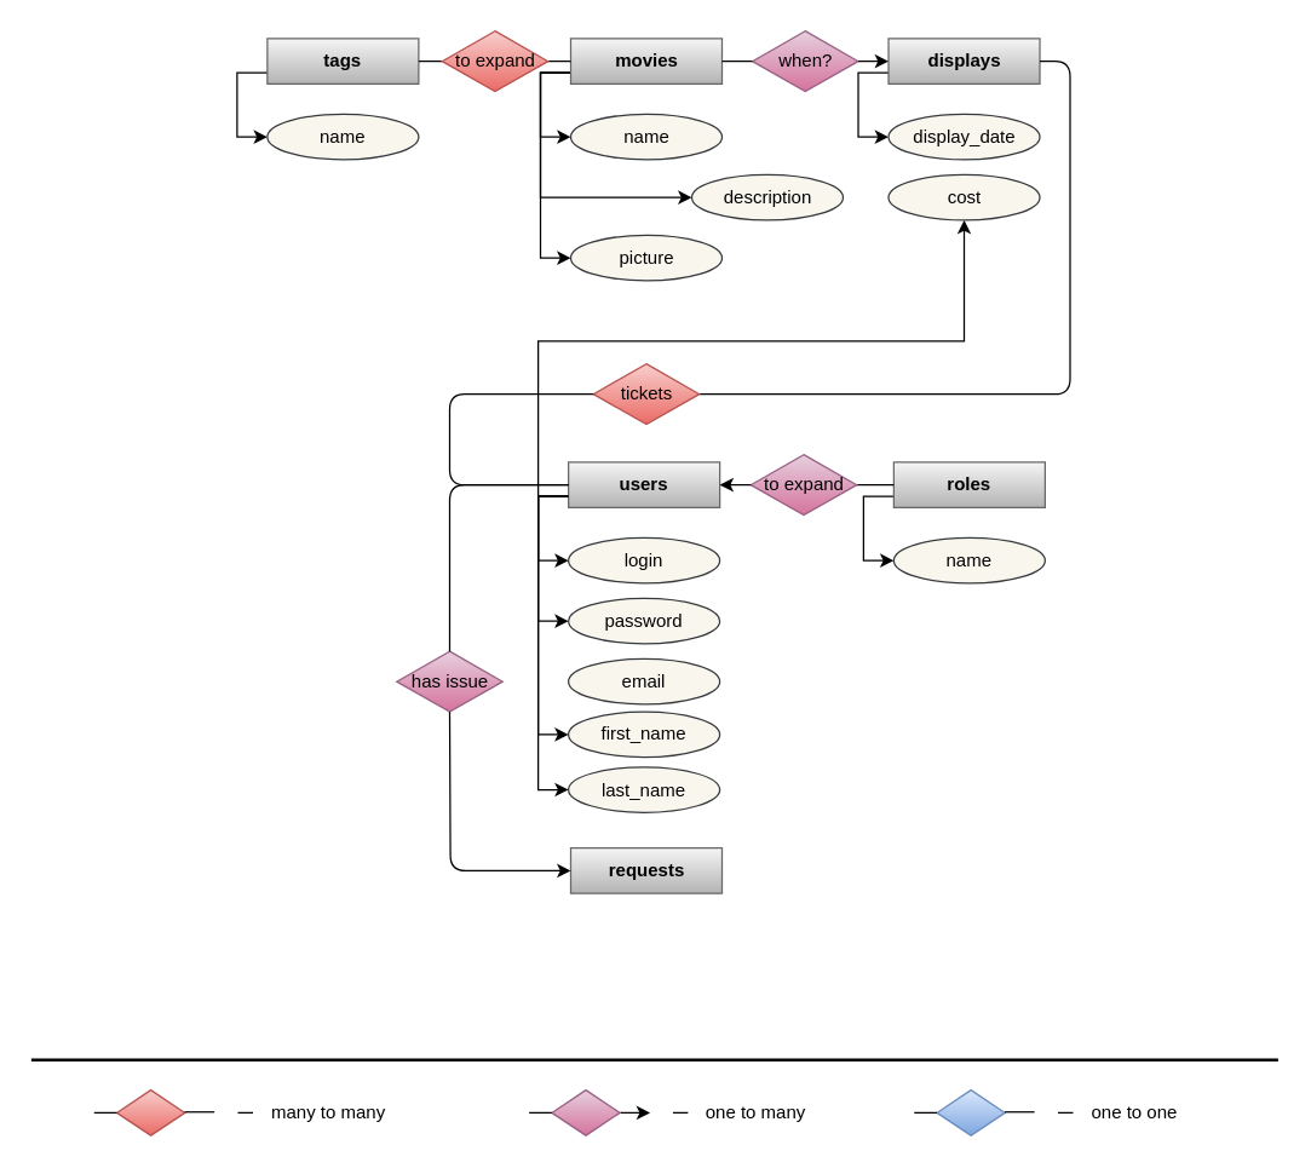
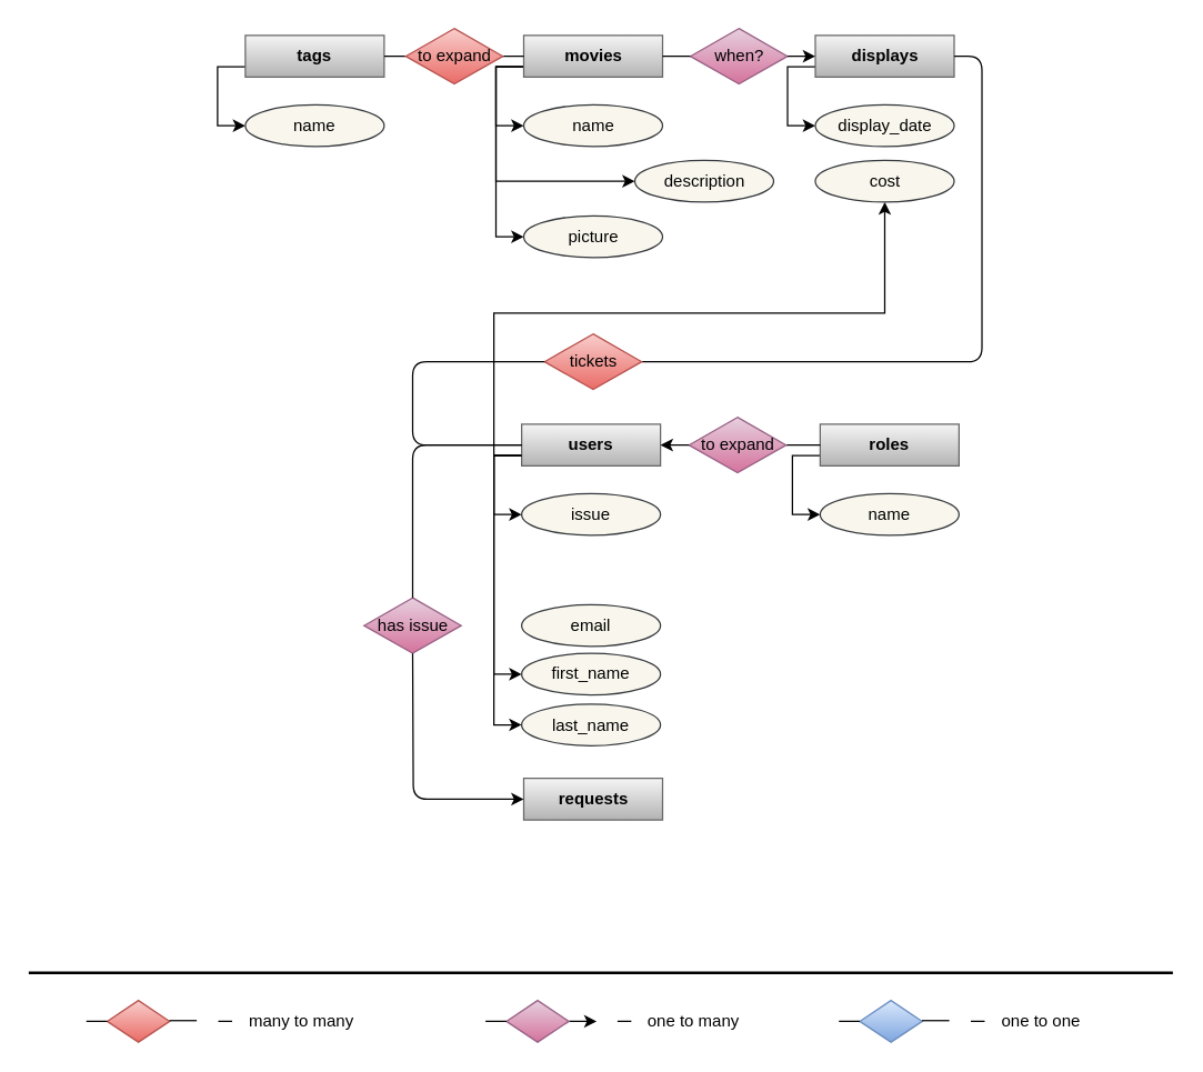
- <mxCell id="6" value="login" style="ellipse;whiteSpace=wrap;html=1;fillColor=#f9f7ed;strokeColor=#36393d;" vertex="1" parent="1"><mxGeometry x="375" y="355" width="100" height="30" as="geometry" /></mxCell>
+ <mxCell id="6" value="issue" style="ellipse;whiteSpace=wrap;html=1;fillColor=#f9f7ed;strokeColor=#36393d;" vertex="1" parent="1"><mxGeometry x="375" y="355" width="100" height="30" as="geometry" /></mxCell>
- <mxCell id="3" style="edgeStyle=orthogonalEdgeStyle;rounded=0;orthogonalLoop=1;jettySize=auto;html=1;exitX=0;exitY=0.75;exitDx=0;exitDy=0;entryX=0;entryY=0.5;entryDx=0;entryDy=0;" edge="1" parent="1" source="5" target="7"><mxGeometry relative="1" as="geometry" /></mxCell>
- <mxCell id="7" value="password" style="ellipse;whiteSpace=wrap;html=1;fillColor=#f9f7ed;strokeColor=#36393d;" vertex="1" parent="1"><mxGeometry x="375" y="395" width="100" height="30" as="geometry" /></mxCell>
